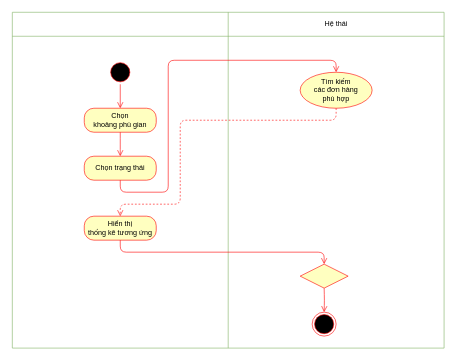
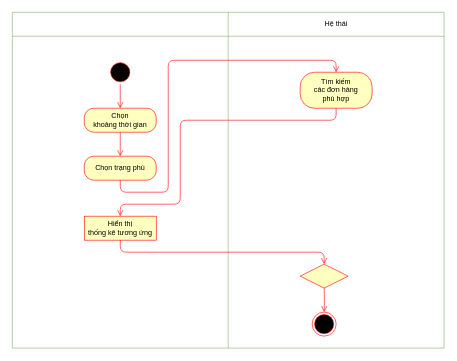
- <mxCell id="16" value="Tìm kiếm&lt;br&gt;các đơn hàng&lt;br&gt;phù hợp" style="ellipse;whiteSpace=wrap;html=1;arcSize=40;fontColor=#000000;fillColor=#ffffc0;strokeColor=#ff0000;" vertex="1" parent="1"><mxGeometry x="500" y="120" width="120" height="60" as="geometry" /></mxCell>
+ <mxCell id="16" value="Tìm kiếm&lt;br&gt;các đơn hàng&lt;br&gt;phù hợp" style="rounded=1;whiteSpace=wrap;html=1;arcSize=40;fontColor=#000000;fillColor=#ffffc0;strokeColor=#ff0000;" vertex="1" parent="1"><mxGeometry x="500" y="120" width="120" height="60" as="geometry" /></mxCell>
- <mxCell id="12" value="Chọn&lt;br&gt;khoảng phù gian" style="rounded=1;whiteSpace=wrap;html=1;arcSize=40;fontColor=#000000;fillColor=#ffffc0;strokeColor=#ff0000;" vertex="1" parent="1"><mxGeometry x="140" y="180" width="120" height="40" as="geometry" /></mxCell>
+ <mxCell id="12" value="Chọn&lt;br&gt;khoảng thời gian" style="rounded=1;whiteSpace=wrap;html=1;arcSize=40;fontColor=#000000;fillColor=#ffffc0;strokeColor=#ff0000;" vertex="1" parent="1"><mxGeometry x="140" y="180" width="120" height="40" as="geometry" /></mxCell>
- <mxCell id="21" value="" style="edgeStyle=orthogonalEdgeStyle;html=1;verticalAlign=bottom;endArrow=open;endSize=8;strokeColor=#ff0000;exitX=0.5;exitY=1;exitDx=0;exitDy=0;entryX=0.5;entryY=0;entryDx=0;entryDy=0;dashed=1;" edge="1" parent="1" source="16" target="19"><mxGeometry relative="1" as="geometry"><mxPoint x="210" y="470" as="targetPoint" /><mxPoint x="210" y="410" as="sourcePoint" /><Array as="points"><mxPoint x="560" y="200" /><mxPoint x="300" y="200" /><mxPoint x="300" y="340" /><mxPoint x="200" y="340" /></Array></mxGeometry></mxCell>
+ <mxCell id="21" value="" style="edgeStyle=orthogonalEdgeStyle;html=1;verticalAlign=bottom;endArrow=open;endSize=8;strokeColor=#ff0000;exitX=0.5;exitY=1;exitDx=0;exitDy=0;entryX=0.5;entryY=0;entryDx=0;entryDy=0;" edge="1" parent="1" source="16" target="19"><mxGeometry relative="1" as="geometry"><mxPoint x="210" y="470" as="targetPoint" /><mxPoint x="210" y="410" as="sourcePoint" /><Array as="points"><mxPoint x="560" y="200" /><mxPoint x="300" y="200" /><mxPoint x="300" y="340" /><mxPoint x="200" y="340" /></Array></mxGeometry></mxCell>
- <mxCell id="17" value="Chọn trạng thái" style="rounded=1;whiteSpace=wrap;html=1;arcSize=40;fontColor=#000000;fillColor=#ffffc0;strokeColor=#ff0000;" vertex="1" parent="1"><mxGeometry x="140" y="260" width="120" height="40" as="geometry" /></mxCell>
+ <mxCell id="17" value="Chọn trạng phù" style="rounded=1;whiteSpace=wrap;html=1;arcSize=40;fontColor=#000000;fillColor=#ffffc0;strokeColor=#ff0000;" vertex="1" parent="1"><mxGeometry x="140" y="260" width="120" height="40" as="geometry" /></mxCell>
- <mxCell id="19" value="Hiển thị&lt;br&gt;thống kê tương ứng" style="rounded=1;whiteSpace=wrap;html=1;arcSize=40;fontColor=#000000;fillColor=#ffffc0;strokeColor=#ff0000;" vertex="1" parent="1"><mxGeometry x="140" y="360" width="120" height="40" as="geometry" /></mxCell>
+ <mxCell id="19" value="Hiển thị&lt;br&gt;thống kê tương ứng" style="whiteSpace=wrap;html=1;arcSize=40;fontColor=#000000;fillColor=#ffffc0;strokeColor=#ff0000;rounded=0;" vertex="1" parent="1"><mxGeometry x="140" y="360" width="120" height="40" as="geometry" /></mxCell>
